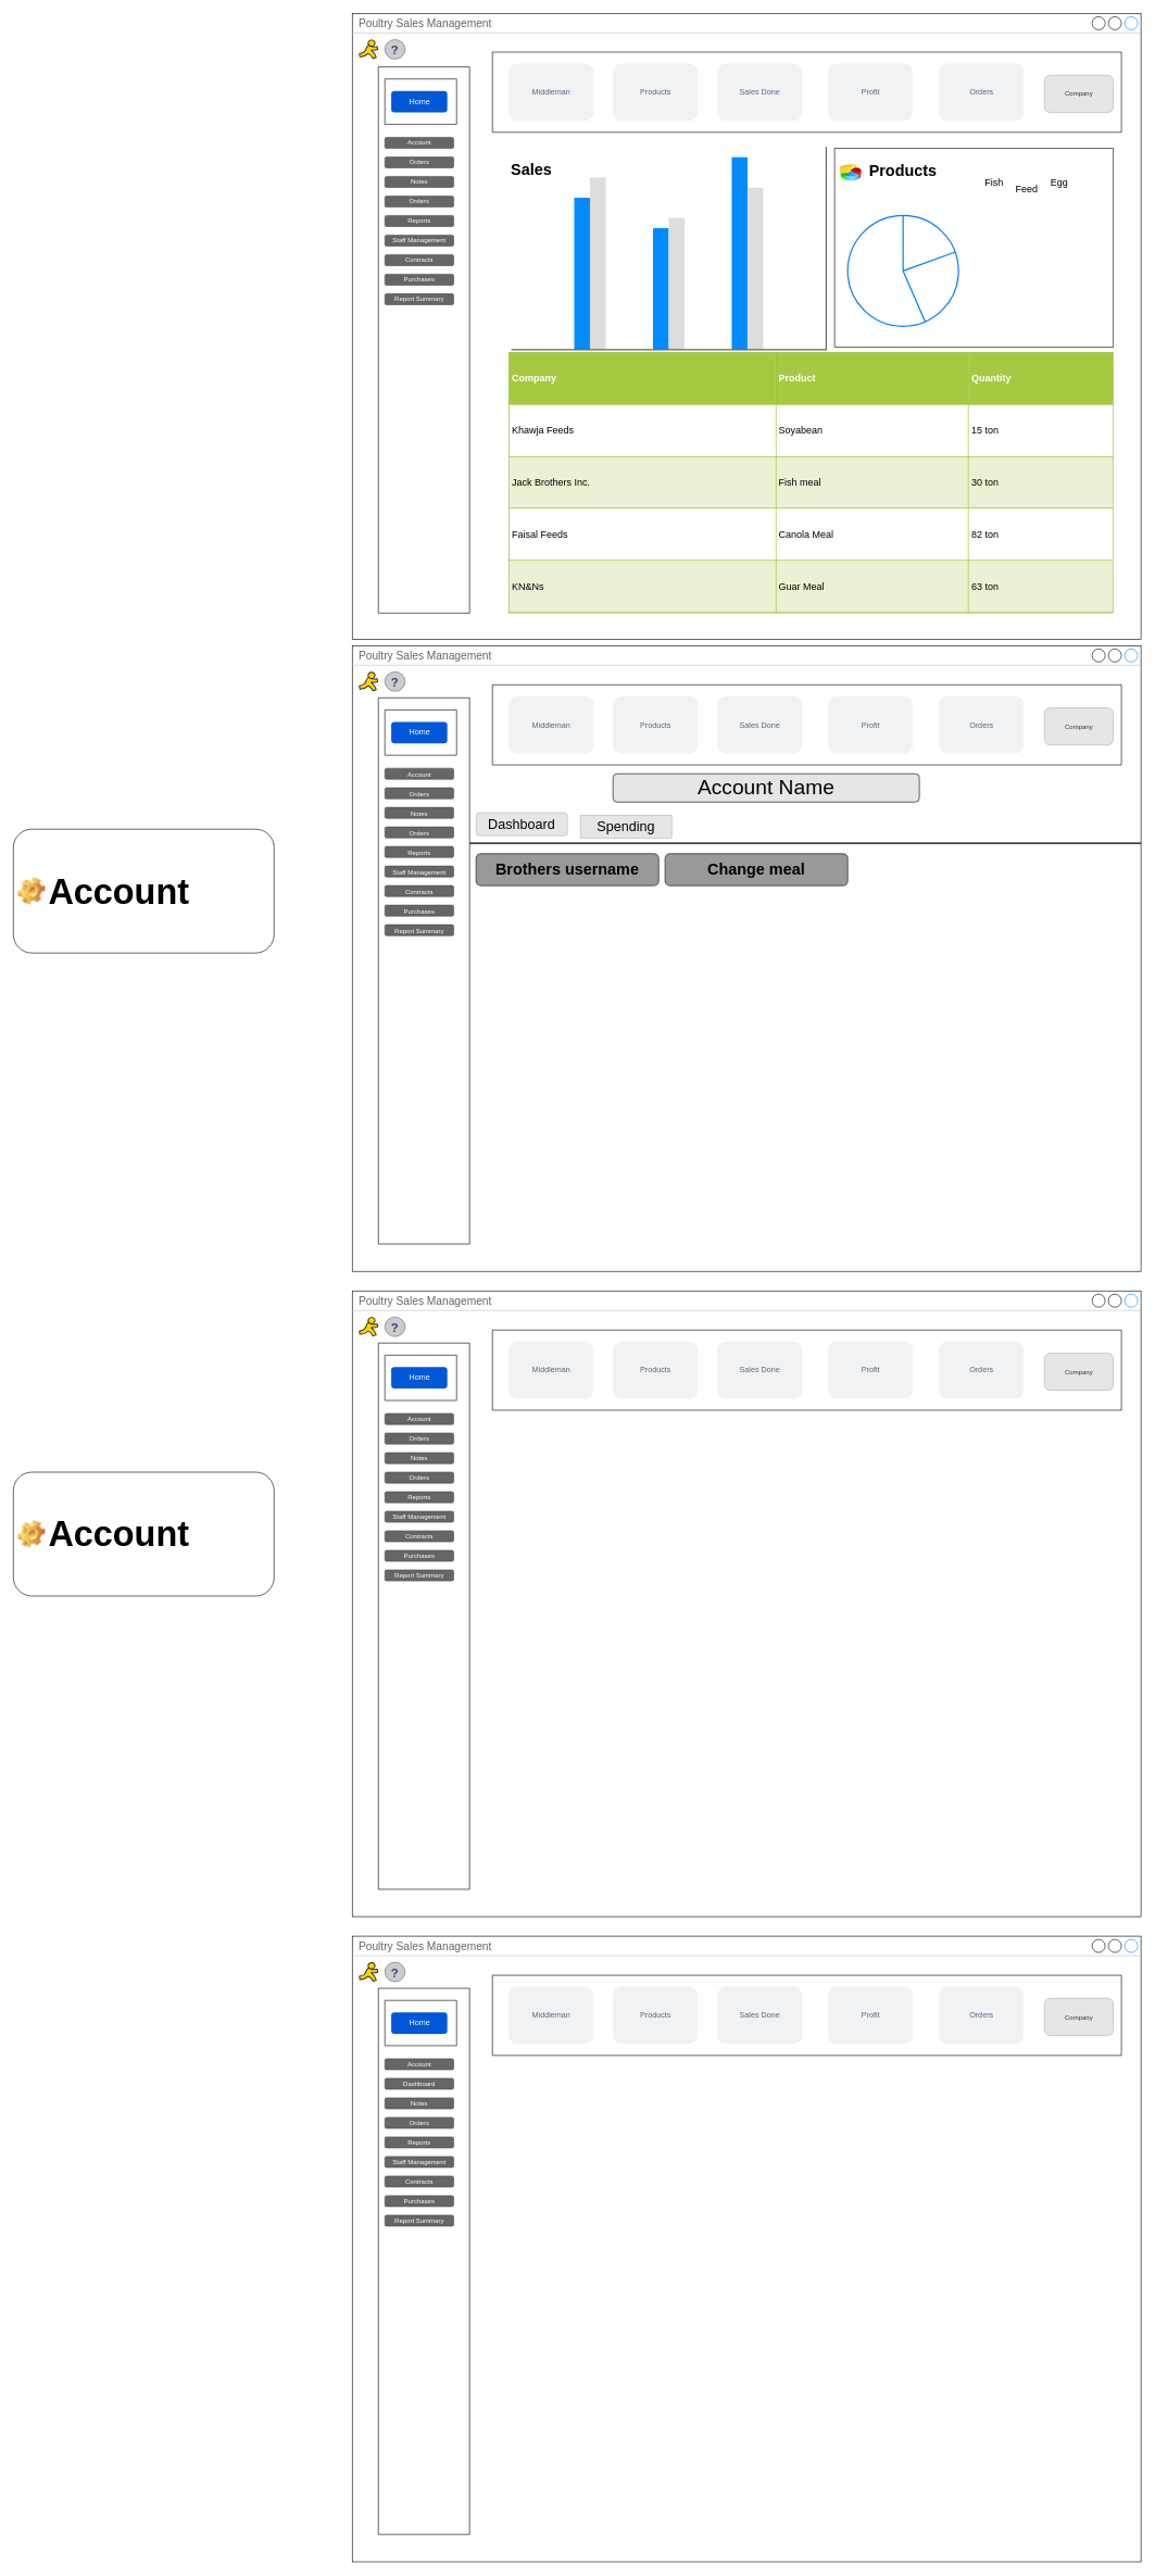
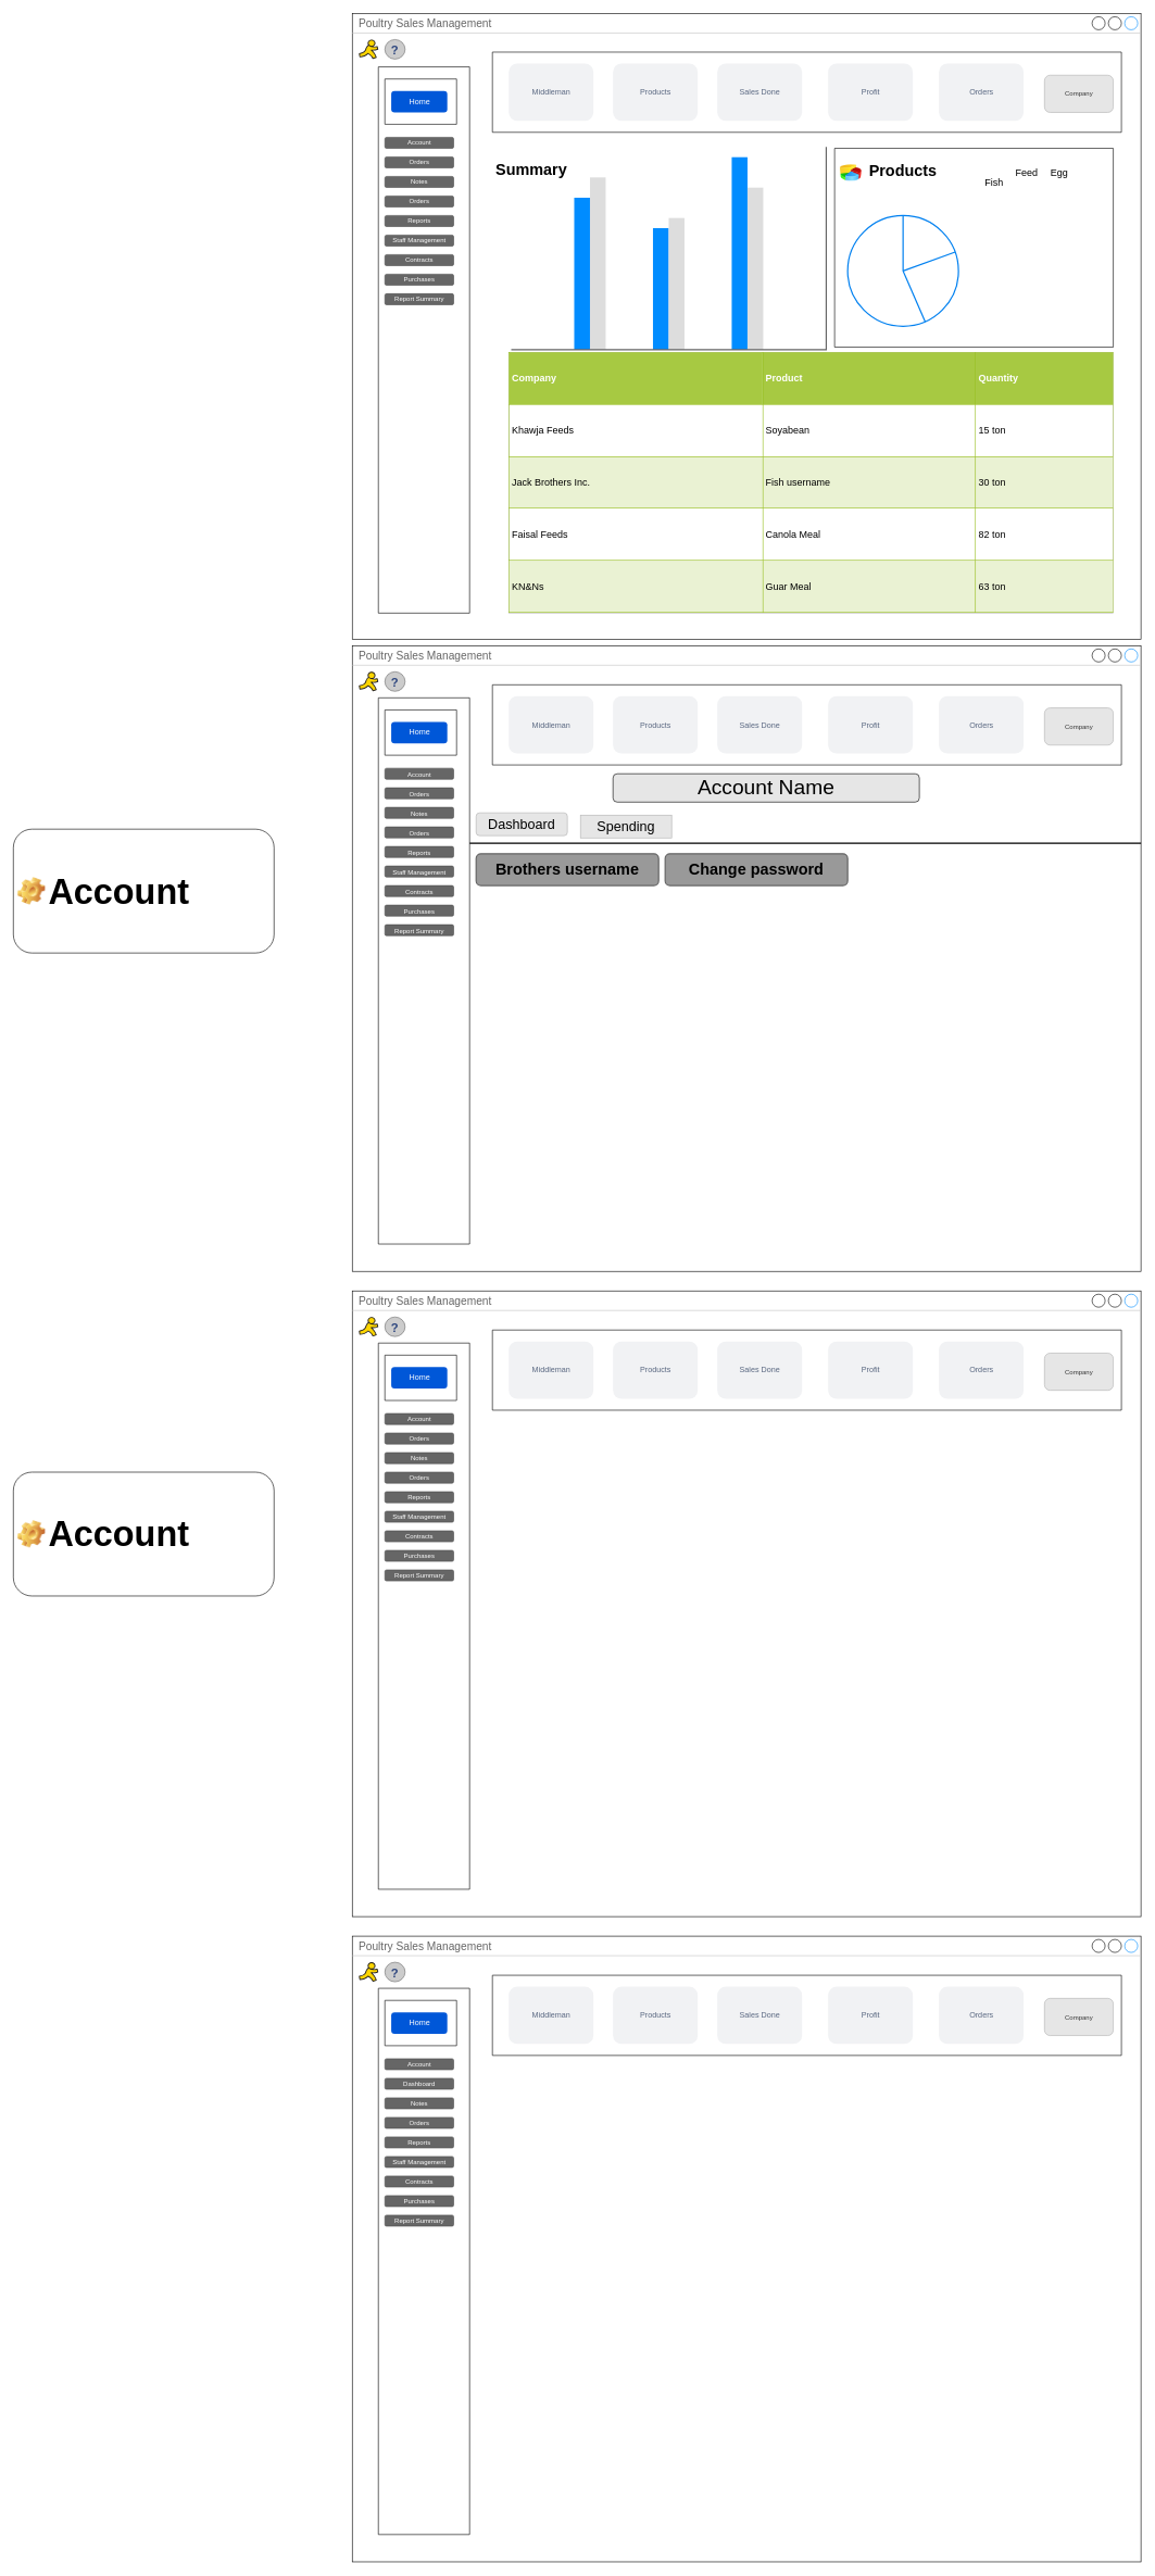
- <mxCell id="23" value="&lt;span style=&quot;font-size: 24px&quot;&gt;Sales&lt;/span&gt;" style="text;html=1;strokeColor=none;fillColor=none;align=center;verticalAlign=middle;whiteSpace=wrap;rounded=0;fontStyle=1" vertex="1" parent="1"><mxGeometry x="710" y="250" width="210" height="20" as="geometry" /></mxCell>
+ <mxCell id="23" value="&lt;span style=&quot;font-size: 24px&quot;&gt;Summary&lt;/span&gt;" style="text;html=1;strokeColor=none;fillColor=none;align=center;verticalAlign=middle;whiteSpace=wrap;rounded=0;fontStyle=1" vertex="1" parent="1"><mxGeometry x="710" y="250" width="210" height="20" as="geometry" /></mxCell>
- <mxCell id="18" value="&lt;font style=&quot;font-size: 15px;&quot;&gt;Egg&lt;/font&gt;" style="text;html=1;strokeColor=none;fillColor=none;align=center;verticalAlign=middle;whiteSpace=wrap;rounded=0;fontStyle=0;fontSize=15;" vertex="1" parent="16"><mxGeometry x="325" y="40.09" width="40" height="25" as="geometry" /></mxCell>
+ <mxCell id="18" value="&lt;font style=&quot;font-size: 15px;&quot;&gt;Egg&lt;/font&gt;" style="text;html=1;strokeColor=none;fillColor=none;align=center;verticalAlign=middle;whiteSpace=wrap;rounded=0;fontStyle=0;fontSize=15;" vertex="1" parent="16"><mxGeometry x="325" y="25.09" width="40" height="25" as="geometry" /></mxCell>
- <mxCell id="19" value="&lt;font style=&quot;font-size: 15px;&quot;&gt;Feed&lt;/font&gt;" style="text;html=1;strokeColor=none;fillColor=none;align=center;verticalAlign=middle;whiteSpace=wrap;rounded=0;fontStyle=0;fontSize=15;" vertex="1" parent="16"><mxGeometry x="275" y="50.09" width="40" height="25" as="geometry" /></mxCell>
+ <mxCell id="19" value="&lt;font style=&quot;font-size: 15px;&quot;&gt;Feed&lt;/font&gt;" style="text;html=1;strokeColor=none;fillColor=none;align=center;verticalAlign=middle;whiteSpace=wrap;rounded=0;fontStyle=0;fontSize=15;" vertex="1" parent="16"><mxGeometry x="275" y="25.09" width="40" height="25" as="geometry" /></mxCell>
- <mxCell id="24" value="&lt;table border=&quot;1&quot; width=&quot;100%&quot; cellpadding=&quot;4&quot; style=&quot;width: 100% ; height: 100% ; border-collapse: collapse&quot;&gt;&lt;tbody&gt;&lt;tr style=&quot;background-color: #a7c942 ; color: #ffffff ; border: 1px solid #98bf21&quot;&gt;&lt;th align=&quot;left&quot;&gt;Company&lt;/th&gt;&lt;th align=&quot;left&quot;&gt;Product&lt;/th&gt;&lt;th align=&quot;left&quot;&gt;Quantity&lt;/th&gt;&lt;/tr&gt;&lt;tr style=&quot;border: 1px solid #98bf21&quot;&gt;&lt;td&gt;Khawja Feeds&lt;/td&gt;&lt;td&gt;Soyabean&lt;/td&gt;&lt;td&gt;15 ton&lt;/td&gt;&lt;/tr&gt;&lt;tr style=&quot;background-color: #eaf2d3 ; border: 1px solid #98bf21&quot;&gt;&lt;td&gt;Jack Brothers Inc.&lt;/td&gt;&lt;td&gt;Fish meal&lt;/td&gt;&lt;td&gt;30 ton&lt;/td&gt;&lt;/tr&gt;&lt;tr style=&quot;border: 1px solid #98bf21&quot;&gt;&lt;td&gt;Faisal Feeds&lt;/td&gt;&lt;td&gt;Canola Meal&lt;/td&gt;&lt;td&gt;82 ton&lt;/td&gt;&lt;/tr&gt;&lt;tr style=&quot;background-color: #eaf2d3 ; border: 1px solid #98bf21&quot;&gt;&lt;td&gt;KN&amp;amp;Ns&lt;/td&gt;&lt;td&gt;Guar Meal&lt;/td&gt;&lt;td&gt;63 ton&lt;/td&gt;&lt;/tr&gt;&lt;/tbody&gt;&lt;/table&gt;" style="text;html=1;strokeColor=#c0c0c0;fillColor=#ffffff;overflow=fill;rounded=0;fontSize=15;" vertex="1" parent="1"><mxGeometry x="780" y="540" width="927.5" height="400" as="geometry" /></mxCell>
+ <mxCell id="24" value="&lt;table border=&quot;1&quot; width=&quot;100%&quot; cellpadding=&quot;4&quot; style=&quot;width: 100% ; height: 100% ; border-collapse: collapse&quot;&gt;&lt;tbody&gt;&lt;tr style=&quot;background-color: #a7c942 ; color: #ffffff ; border: 1px solid #98bf21&quot;&gt;&lt;th align=&quot;left&quot;&gt;Company&lt;/th&gt;&lt;th align=&quot;left&quot;&gt;Product&lt;/th&gt;&lt;th align=&quot;left&quot;&gt;Quantity&lt;/th&gt;&lt;/tr&gt;&lt;tr style=&quot;border: 1px solid #98bf21&quot;&gt;&lt;td&gt;Khawja Feeds&lt;/td&gt;&lt;td&gt;Soyabean&lt;/td&gt;&lt;td&gt;15 ton&lt;/td&gt;&lt;/tr&gt;&lt;tr style=&quot;background-color: #eaf2d3 ; border: 1px solid #98bf21&quot;&gt;&lt;td&gt;Jack Brothers Inc.&lt;/td&gt;&lt;td&gt;Fish username&lt;/td&gt;&lt;td&gt;30 ton&lt;/td&gt;&lt;/tr&gt;&lt;tr style=&quot;border: 1px solid #98bf21&quot;&gt;&lt;td&gt;Faisal Feeds&lt;/td&gt;&lt;td&gt;Canola Meal&lt;/td&gt;&lt;td&gt;82 ton&lt;/td&gt;&lt;/tr&gt;&lt;tr style=&quot;background-color: #eaf2d3 ; border: 1px solid #98bf21&quot;&gt;&lt;td&gt;KN&amp;amp;Ns&lt;/td&gt;&lt;td&gt;Guar Meal&lt;/td&gt;&lt;td&gt;63 ton&lt;/td&gt;&lt;/tr&gt;&lt;/tbody&gt;&lt;/table&gt;" style="text;html=1;strokeColor=#c0c0c0;fillColor=#ffffff;overflow=fill;rounded=0;fontSize=15;" vertex="1" parent="1"><mxGeometry x="780" y="540" width="927.5" height="400" as="geometry" /></mxCell>
- <mxCell id="77" value="&lt;span style=&quot;color: rgb(0 , 0 , 0) ; font-size: 24px ; font-weight: 700&quot;&gt;Change meal&lt;/span&gt;" style="rounded=1;html=1;shadow=0;dashed=0;whiteSpace=wrap;fontSize=10;fillColor=#999999;align=center;strokeColor=#666666;fontColor=#ffffff;strokeWidth=2;" vertex="1" parent="1"><mxGeometry x="1020" y="1309.24" width="280" height="48.82" as="geometry" /></mxCell>
+ <mxCell id="77" value="&lt;span style=&quot;color: rgb(0 , 0 , 0) ; font-size: 24px ; font-weight: 700&quot;&gt;Change password&lt;/span&gt;" style="rounded=1;html=1;shadow=0;dashed=0;whiteSpace=wrap;fontSize=10;fillColor=#999999;align=center;strokeColor=#666666;fontColor=#ffffff;strokeWidth=2;" vertex="1" parent="1"><mxGeometry x="1020" y="1309.24" width="280" height="48.82" as="geometry" /></mxCell>
